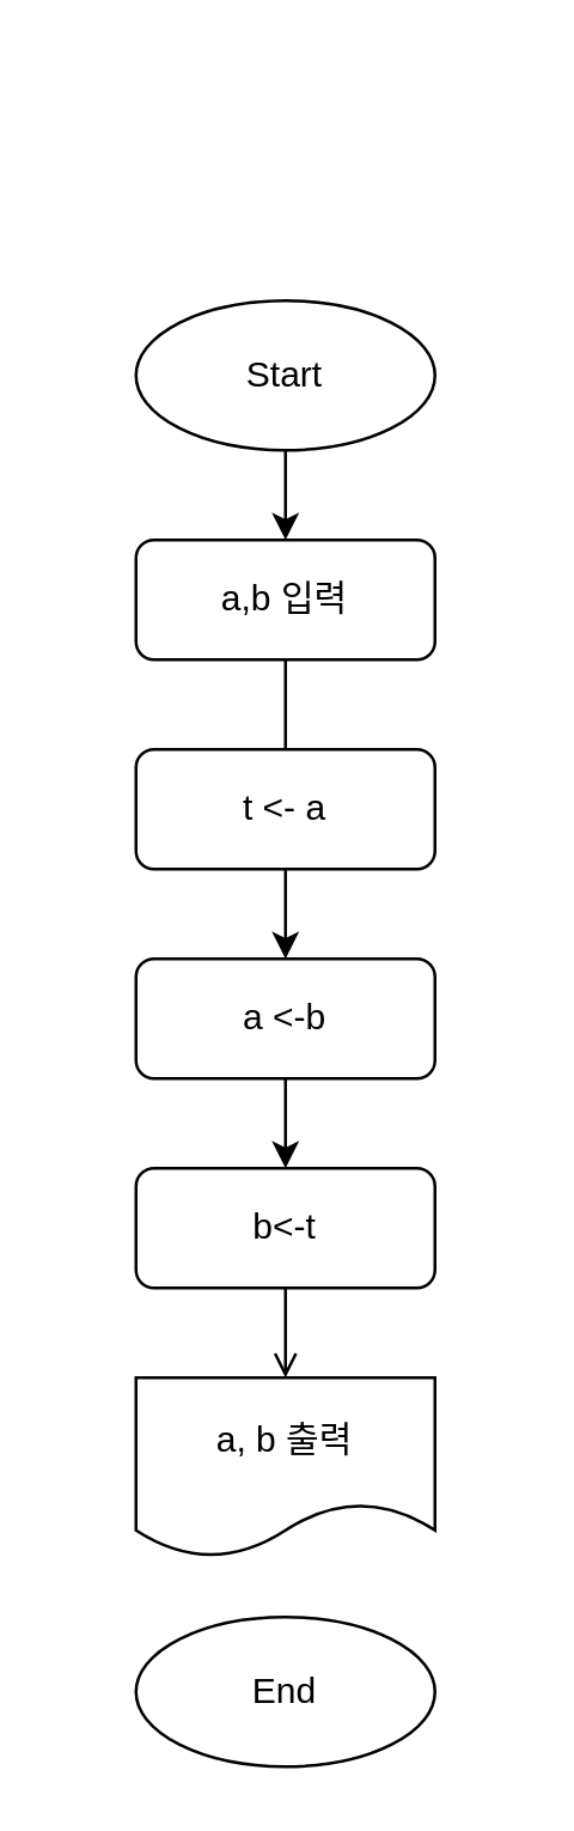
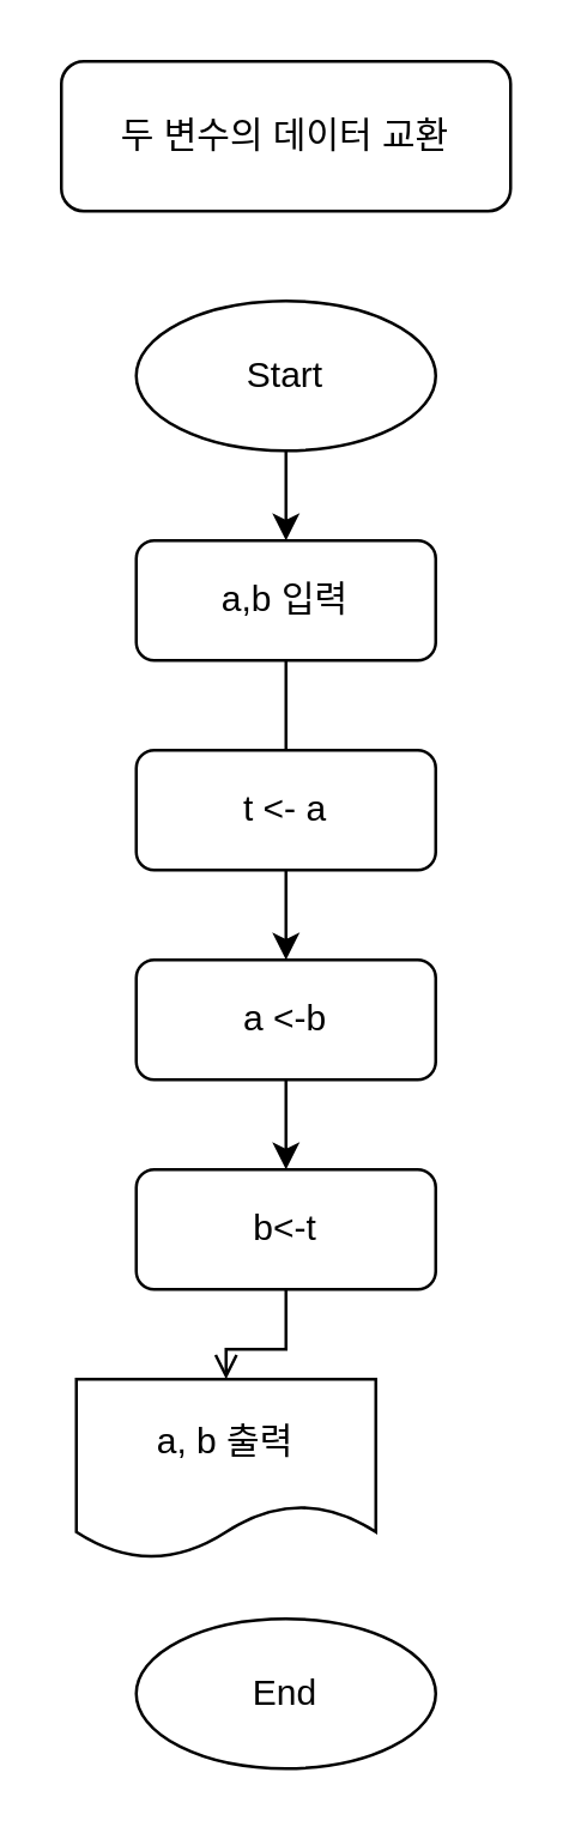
+ <mxCell id="2" value="두 변수의 데이터 교환" style="rounded=1;whiteSpace=wrap;html=1;" vertex="1" parent="1"><mxGeometry x="20" y="20" width="150" height="50" as="geometry" /></mxCell>
- <mxCell id="15" value="a, b 출력" style="shape=document;whiteSpace=wrap;html=1;boundedLbl=1;" vertex="1" parent="1"><mxGeometry x="45" y="460" width="100" height="60" as="geometry" /></mxCell>
+ <mxCell id="15" value="a, b 출력" style="shape=document;whiteSpace=wrap;html=1;boundedLbl=1;" vertex="1" parent="1"><mxGeometry x="25" y="460" width="100" height="60" as="geometry" /></mxCell>
